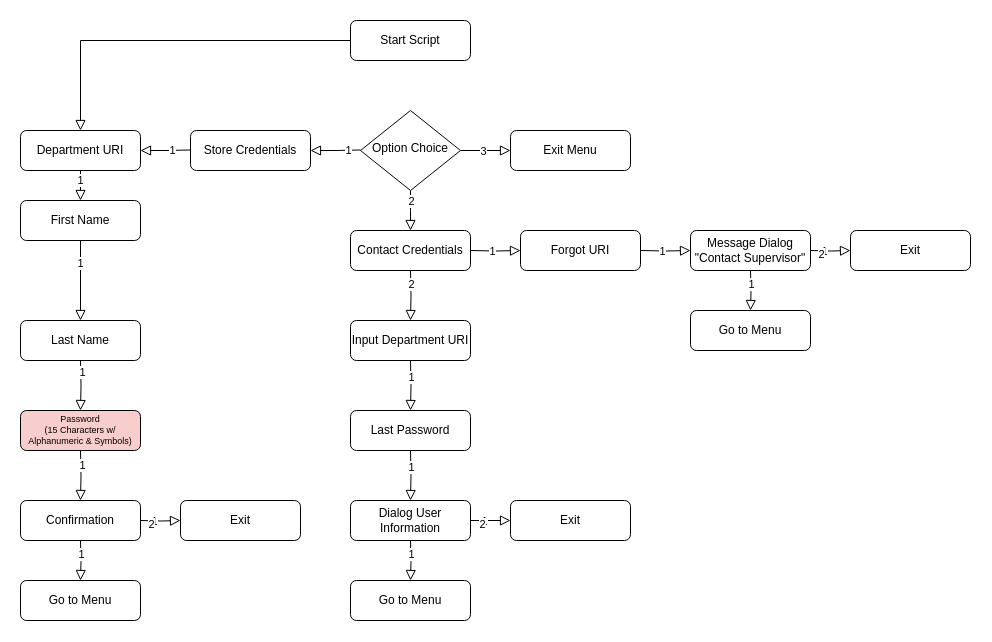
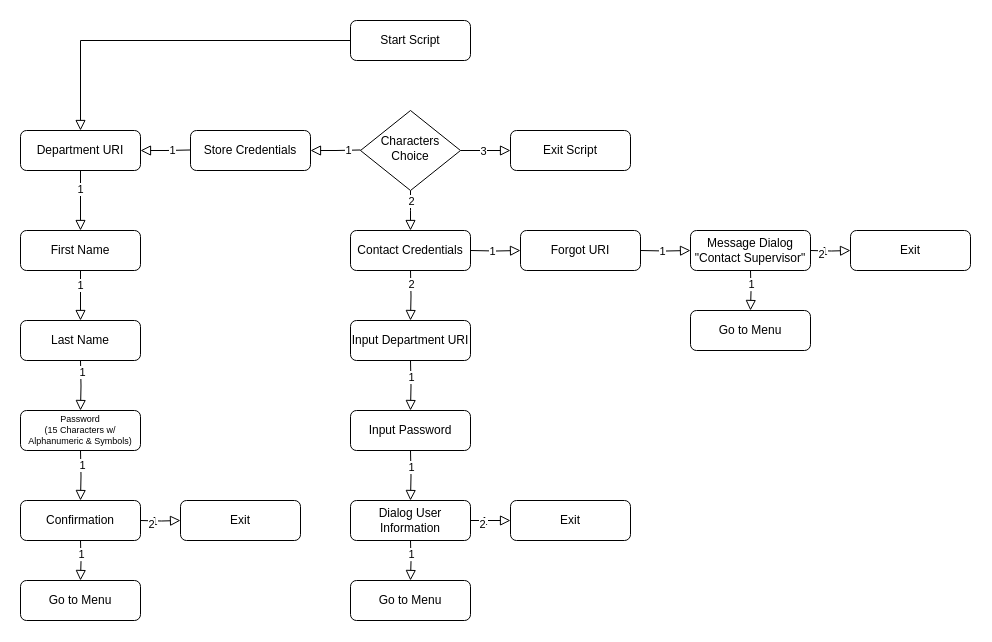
- <mxCell id="8" value="Option Choice" style="rhombus;whiteSpace=wrap;html=1;shadow=0;fontFamily=Helvetica;fontSize=12;align=center;strokeWidth=1;spacing=6;spacingTop=-4;" parent="1" vertex="1"><mxGeometry x="360" y="110" width="100" height="80" as="geometry" /></mxCell>
+ <mxCell id="8" value="Characters Choice" style="rhombus;whiteSpace=wrap;html=1;shadow=0;fontFamily=Helvetica;fontSize=12;align=center;strokeWidth=1;spacing=6;spacingTop=-4;" parent="1" vertex="1"><mxGeometry x="360" y="110" width="100" height="80" as="geometry" /></mxCell>
- <mxCell id="9" value="Exit Menu" style="rounded=1;whiteSpace=wrap;html=1;fontSize=12;glass=0;strokeWidth=1;shadow=0;" parent="1" vertex="1"><mxGeometry x="510" y="130" width="120" height="40" as="geometry" /></mxCell>
+ <mxCell id="9" value="Exit Script" style="rounded=1;whiteSpace=wrap;html=1;fontSize=12;glass=0;strokeWidth=1;shadow=0;" parent="1" vertex="1"><mxGeometry x="510" y="130" width="120" height="40" as="geometry" /></mxCell>
- <mxCell id="17" value="First Name" style="rounded=1;whiteSpace=wrap;html=1;fontSize=12;glass=0;strokeWidth=1;shadow=0;" vertex="1" parent="1"><mxGeometry x="20" y="200" width="120" height="40" as="geometry" /></mxCell>
+ <mxCell id="17" value="First Name" style="rounded=1;whiteSpace=wrap;html=1;fontSize=12;glass=0;strokeWidth=1;shadow=0;" vertex="1" parent="1"><mxGeometry x="20" y="230" width="120" height="40" as="geometry" /></mxCell>
- <mxCell id="23" value="&lt;p style=&quot;line-height: 120%; font-size: 9px;&quot;&gt;Password&lt;br&gt;(15 Characters w/ Alphanumeric &amp;amp; Symbols)&lt;/p&gt;" style="rounded=1;whiteSpace=wrap;html=1;fontSize=12;glass=0;strokeWidth=1;shadow=0;fillColor=#f8cecc;" vertex="1" parent="1"><mxGeometry x="20" y="410" width="120" height="40" as="geometry" /></mxCell>
+ <mxCell id="23" value="&lt;p style=&quot;line-height: 120%; font-size: 9px;&quot;&gt;Password&lt;br&gt;(15 Characters w/ Alphanumeric &amp;amp; Symbols)&lt;/p&gt;" style="rounded=1;whiteSpace=wrap;html=1;fontSize=12;glass=0;strokeWidth=1;shadow=0;" vertex="1" parent="1"><mxGeometry x="20" y="410" width="120" height="40" as="geometry" /></mxCell>
- <mxCell id="32" value="Last Password" style="rounded=1;whiteSpace=wrap;html=1;fontSize=12;glass=0;strokeWidth=1;shadow=0;" vertex="1" parent="1"><mxGeometry x="350" y="410" width="120" height="40" as="geometry" /></mxCell>
+ <mxCell id="32" value="Input Password" style="rounded=1;whiteSpace=wrap;html=1;fontSize=12;glass=0;strokeWidth=1;shadow=0;" vertex="1" parent="1"><mxGeometry x="350" y="410" width="120" height="40" as="geometry" /></mxCell>
